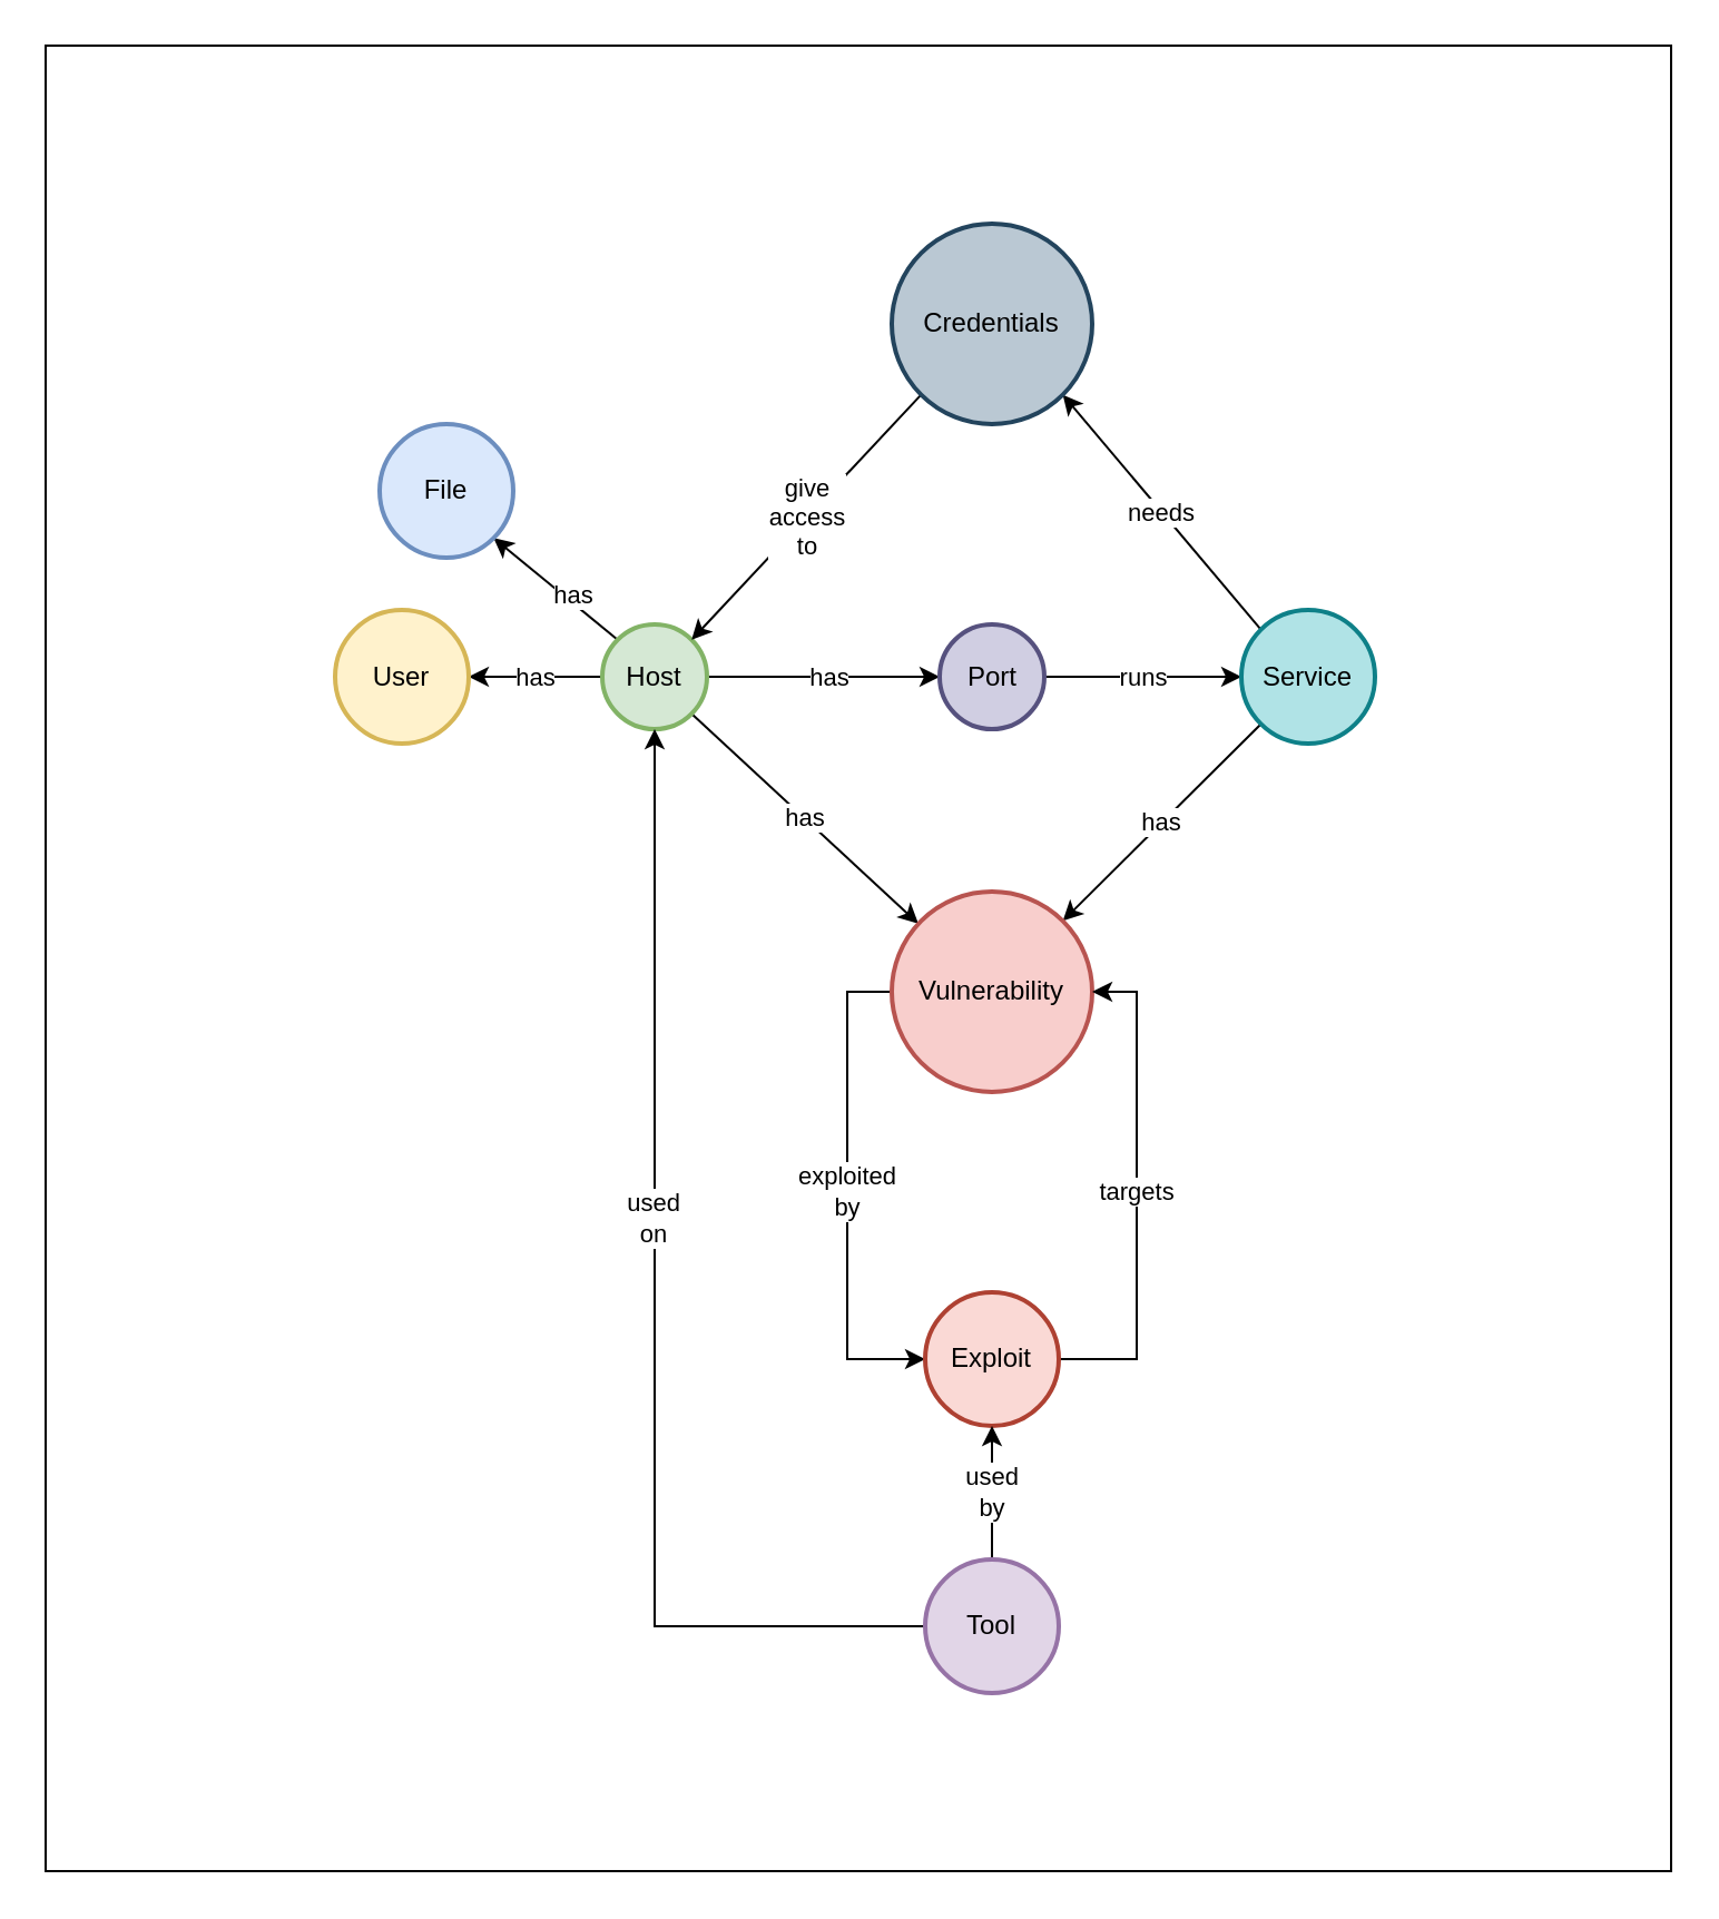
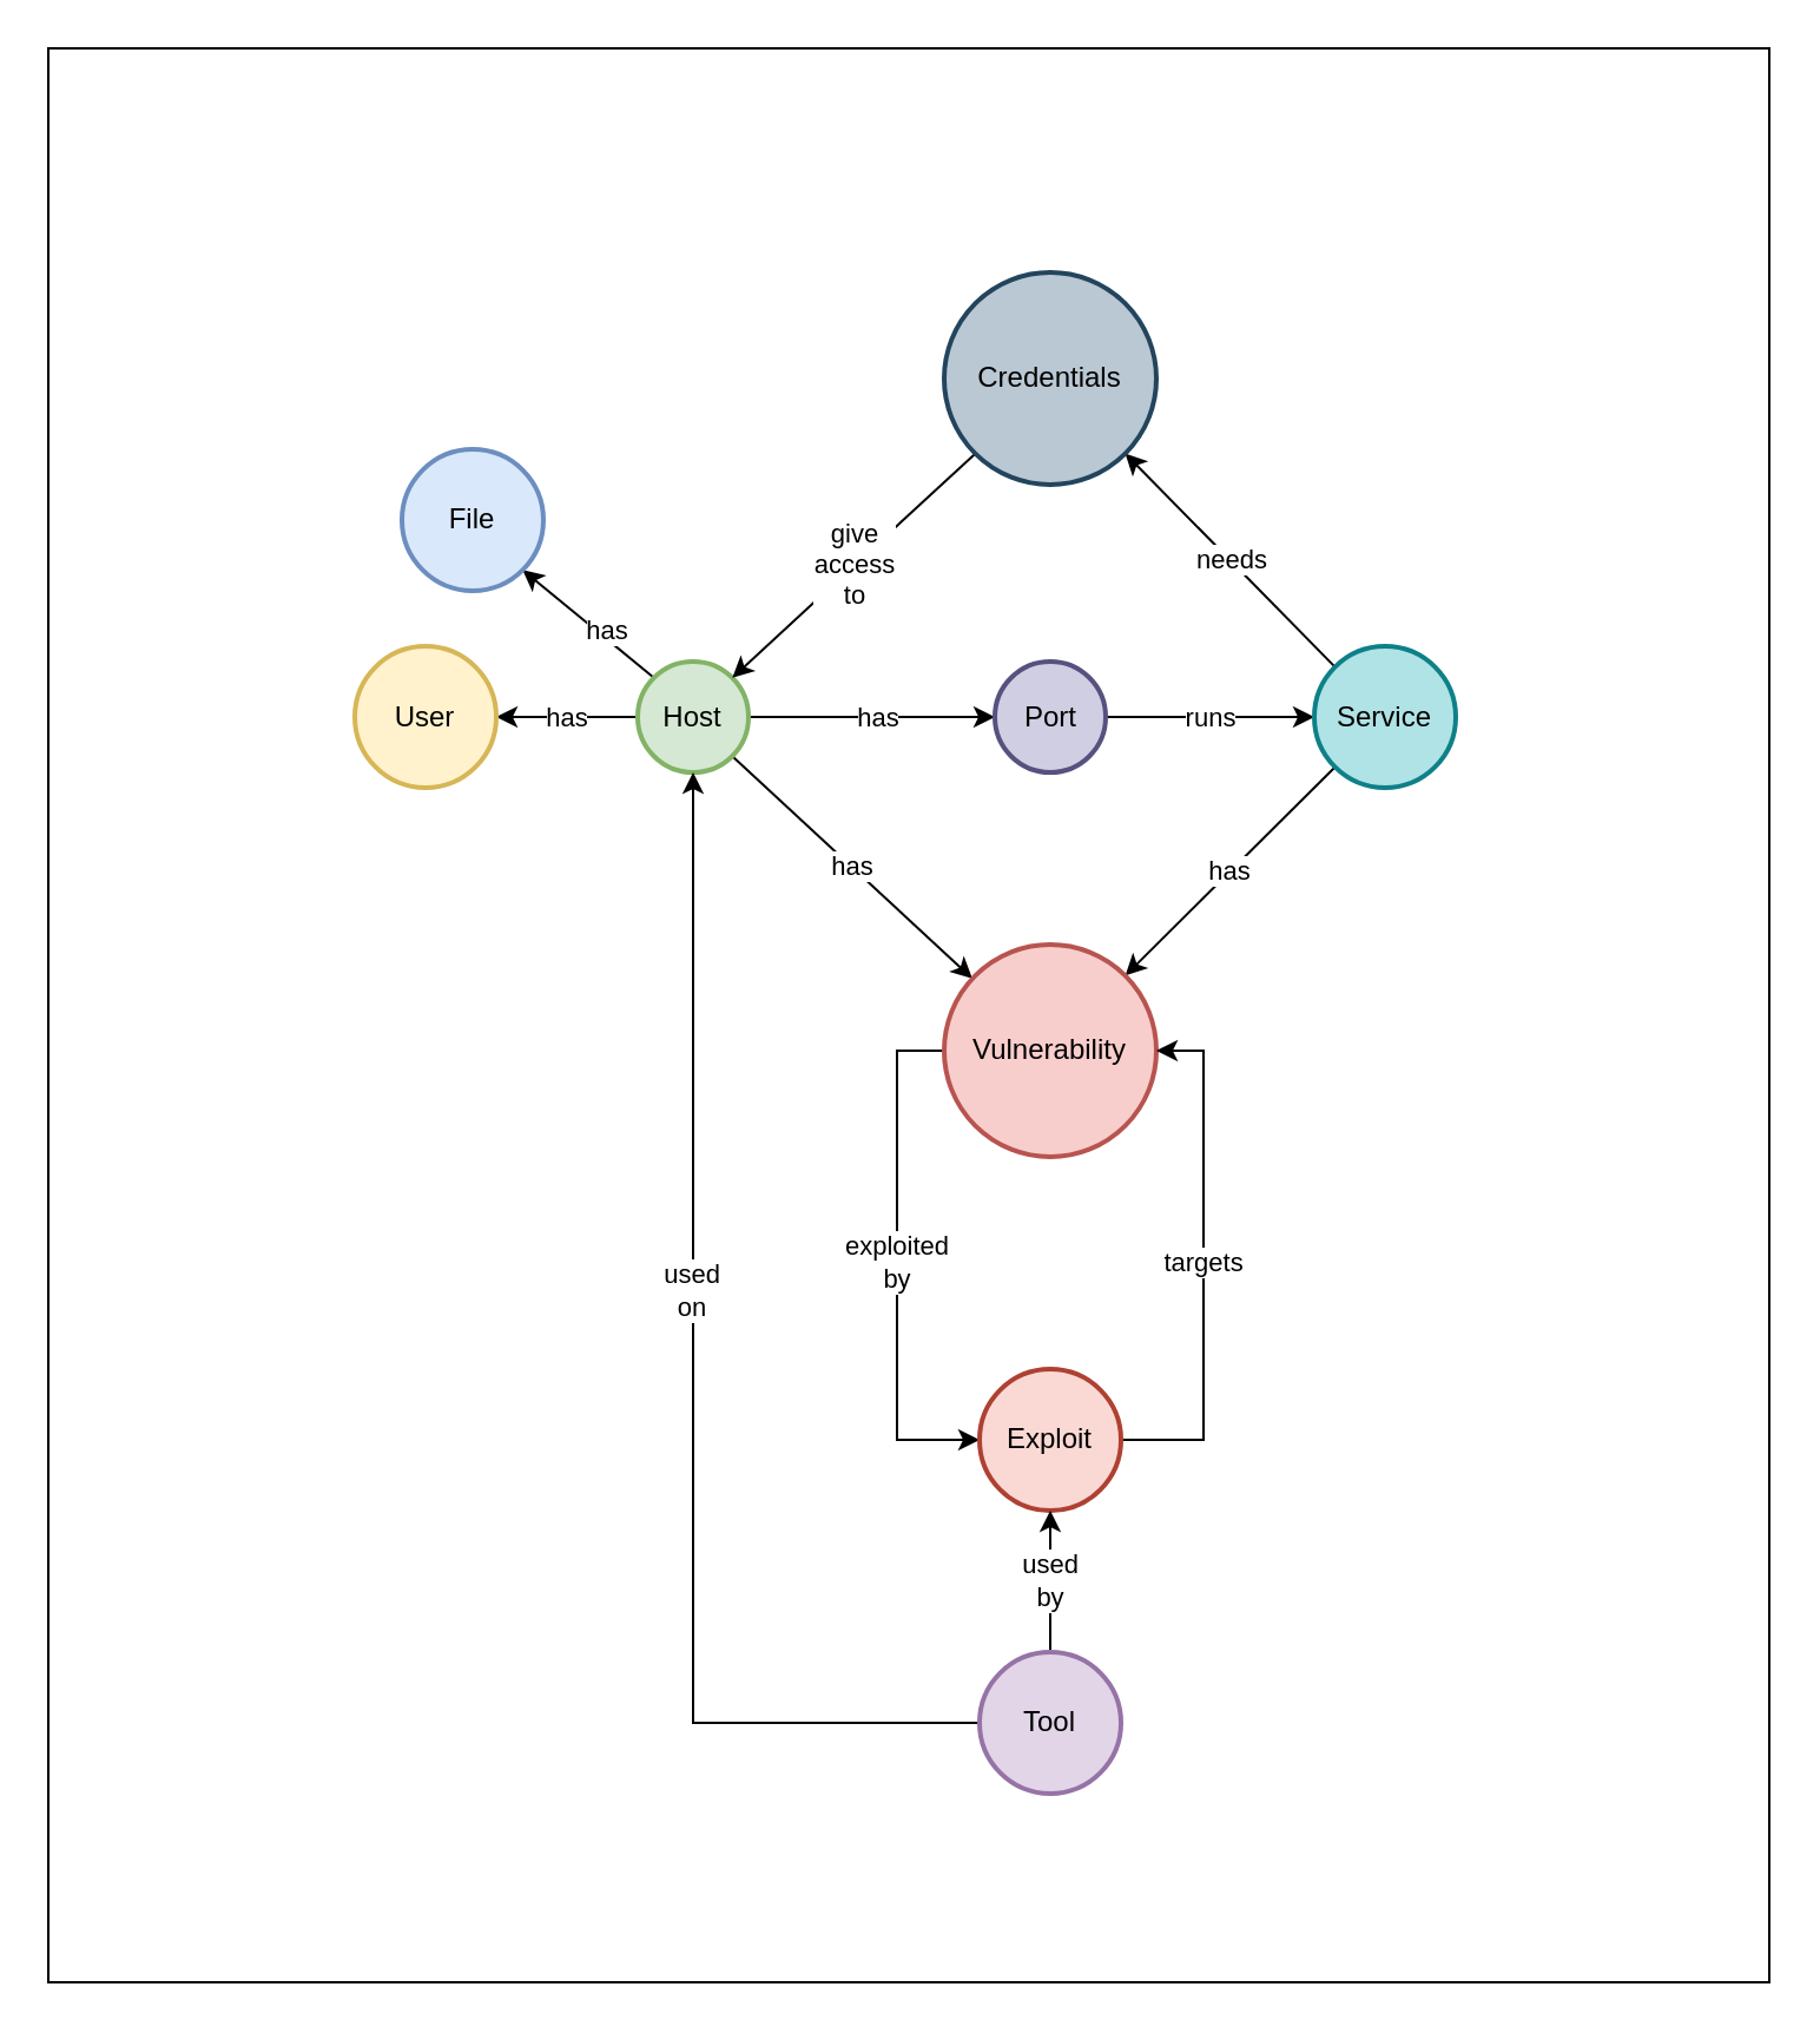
- <mxCell id="18" value="Credentials" style="ellipse;aspect=fixed;strokeWidth=2;whiteSpace=wrap;rounded=0;fillColor=#bac8d3;strokeColor=#23445d;" vertex="1" parent="1"><mxGeometry x="400" y="100" width="90" height="90" as="geometry" /></mxCell>
+ <mxCell id="18" value="Credentials" style="ellipse;aspect=fixed;strokeWidth=2;whiteSpace=wrap;rounded=0;fillColor=#bac8d3;strokeColor=#23445d;" vertex="1" parent="1"><mxGeometry x="400" y="115" width="90" height="90" as="geometry" /></mxCell>
